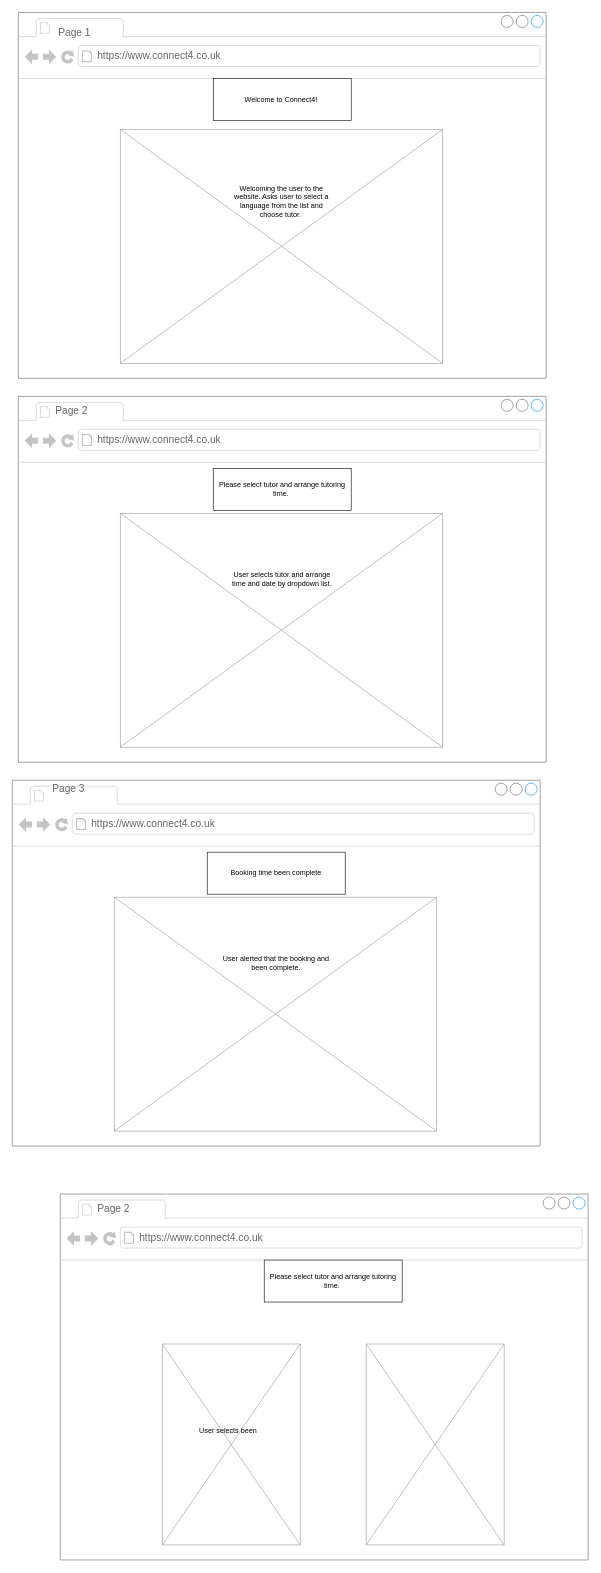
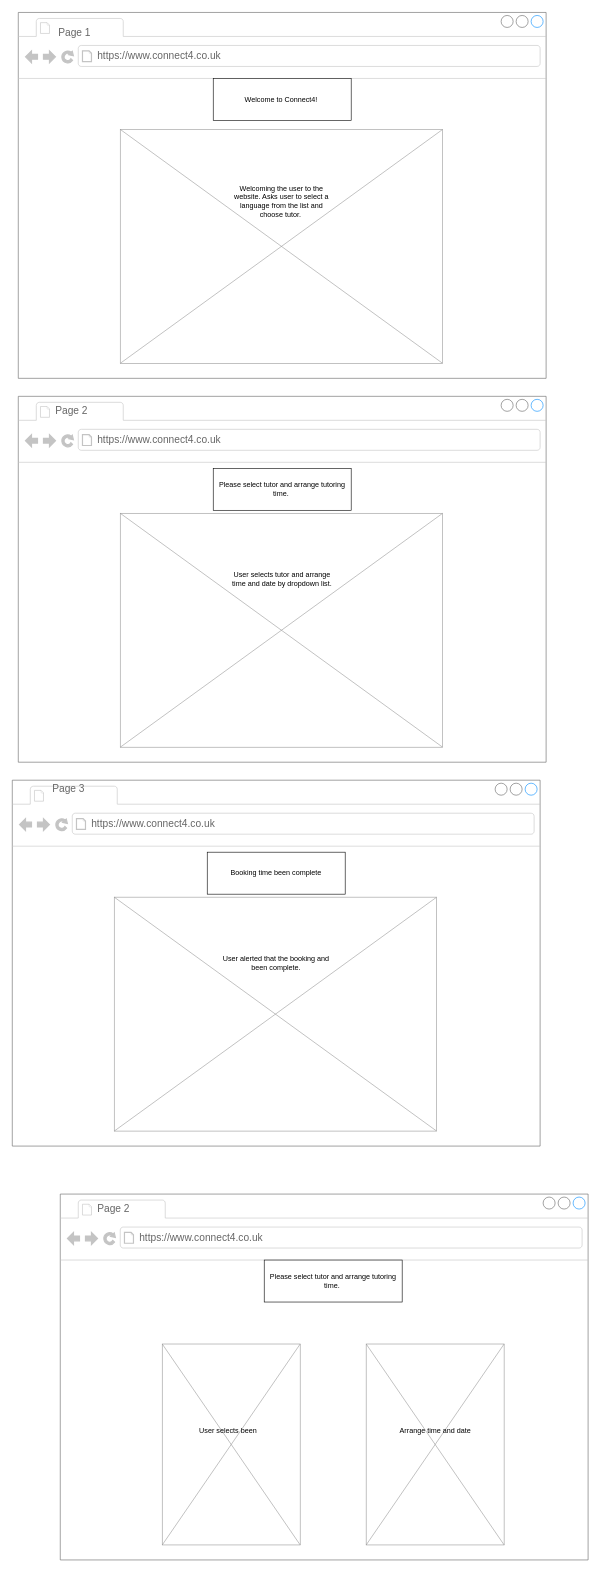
+ <mxCell id="27" value="Arrange time and date" style="text;html=1;align=center;verticalAlign=middle;whiteSpace=wrap;rounded=0;" vertex="1" parent="20"><mxGeometry x="542.5" y="355" width="165" height="80" as="geometry" /></mxCell>
